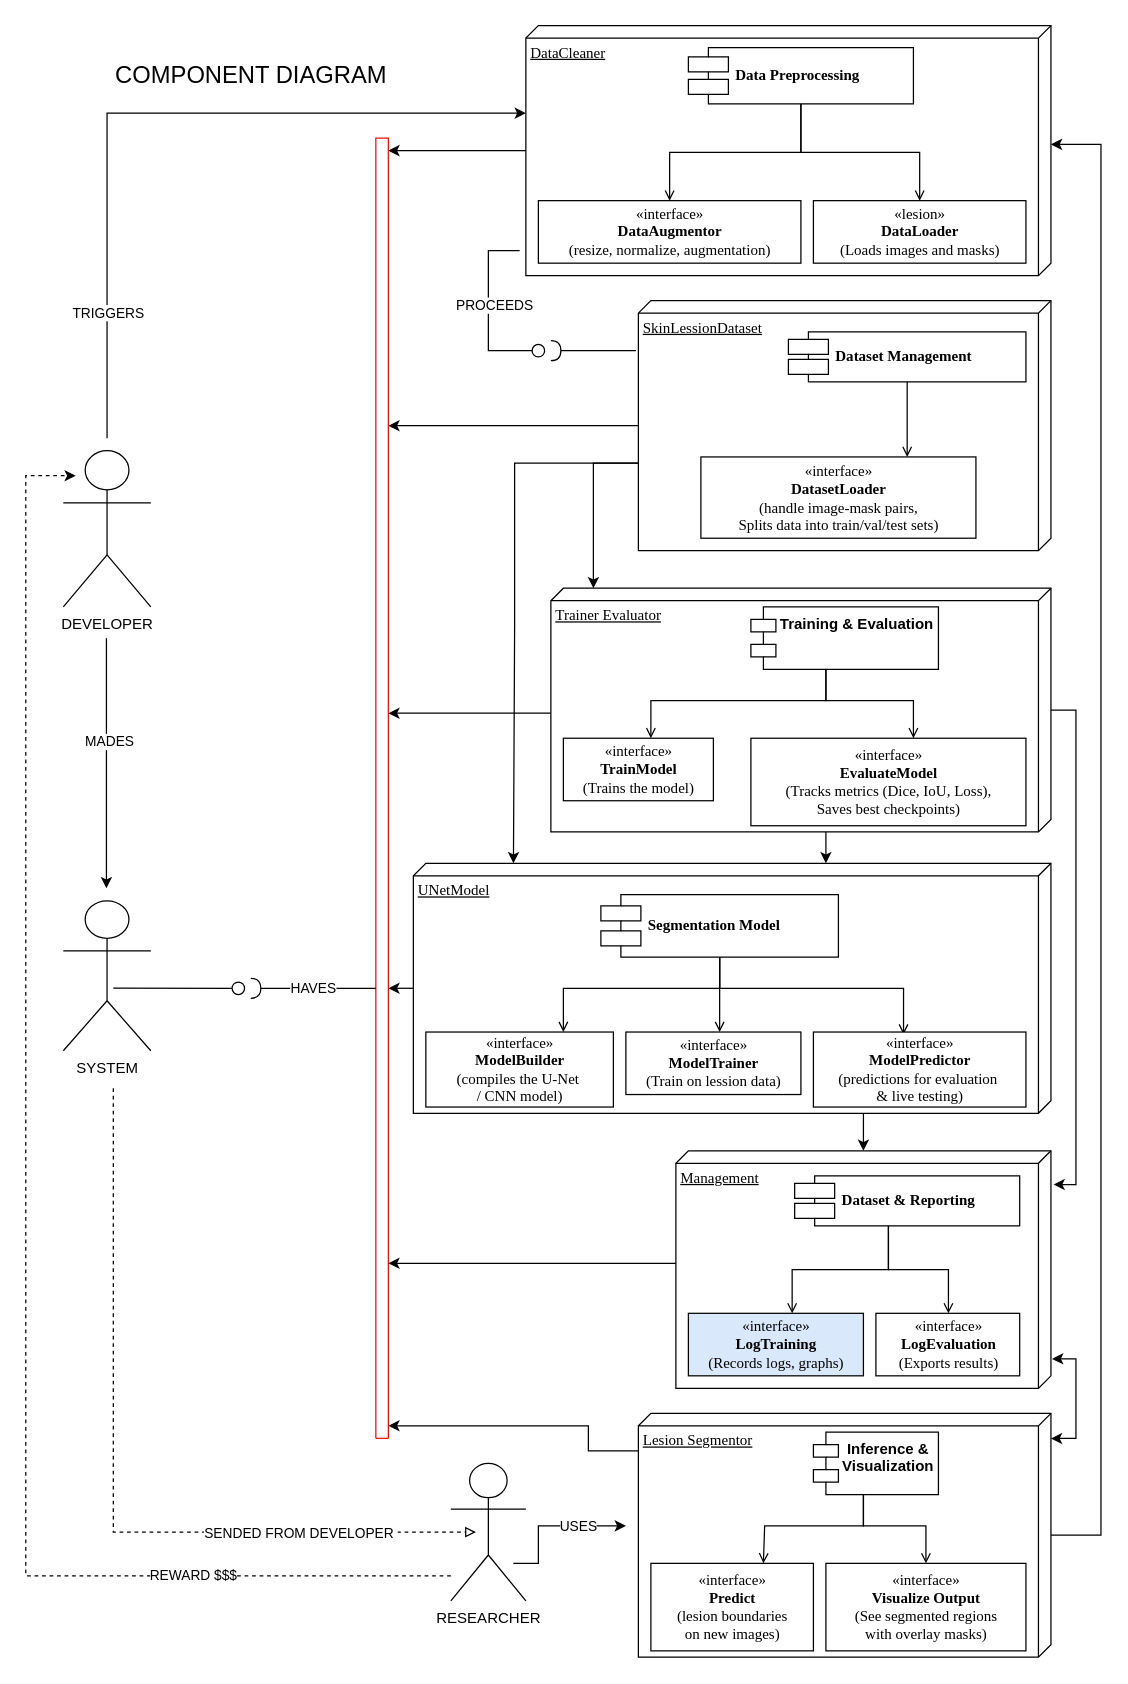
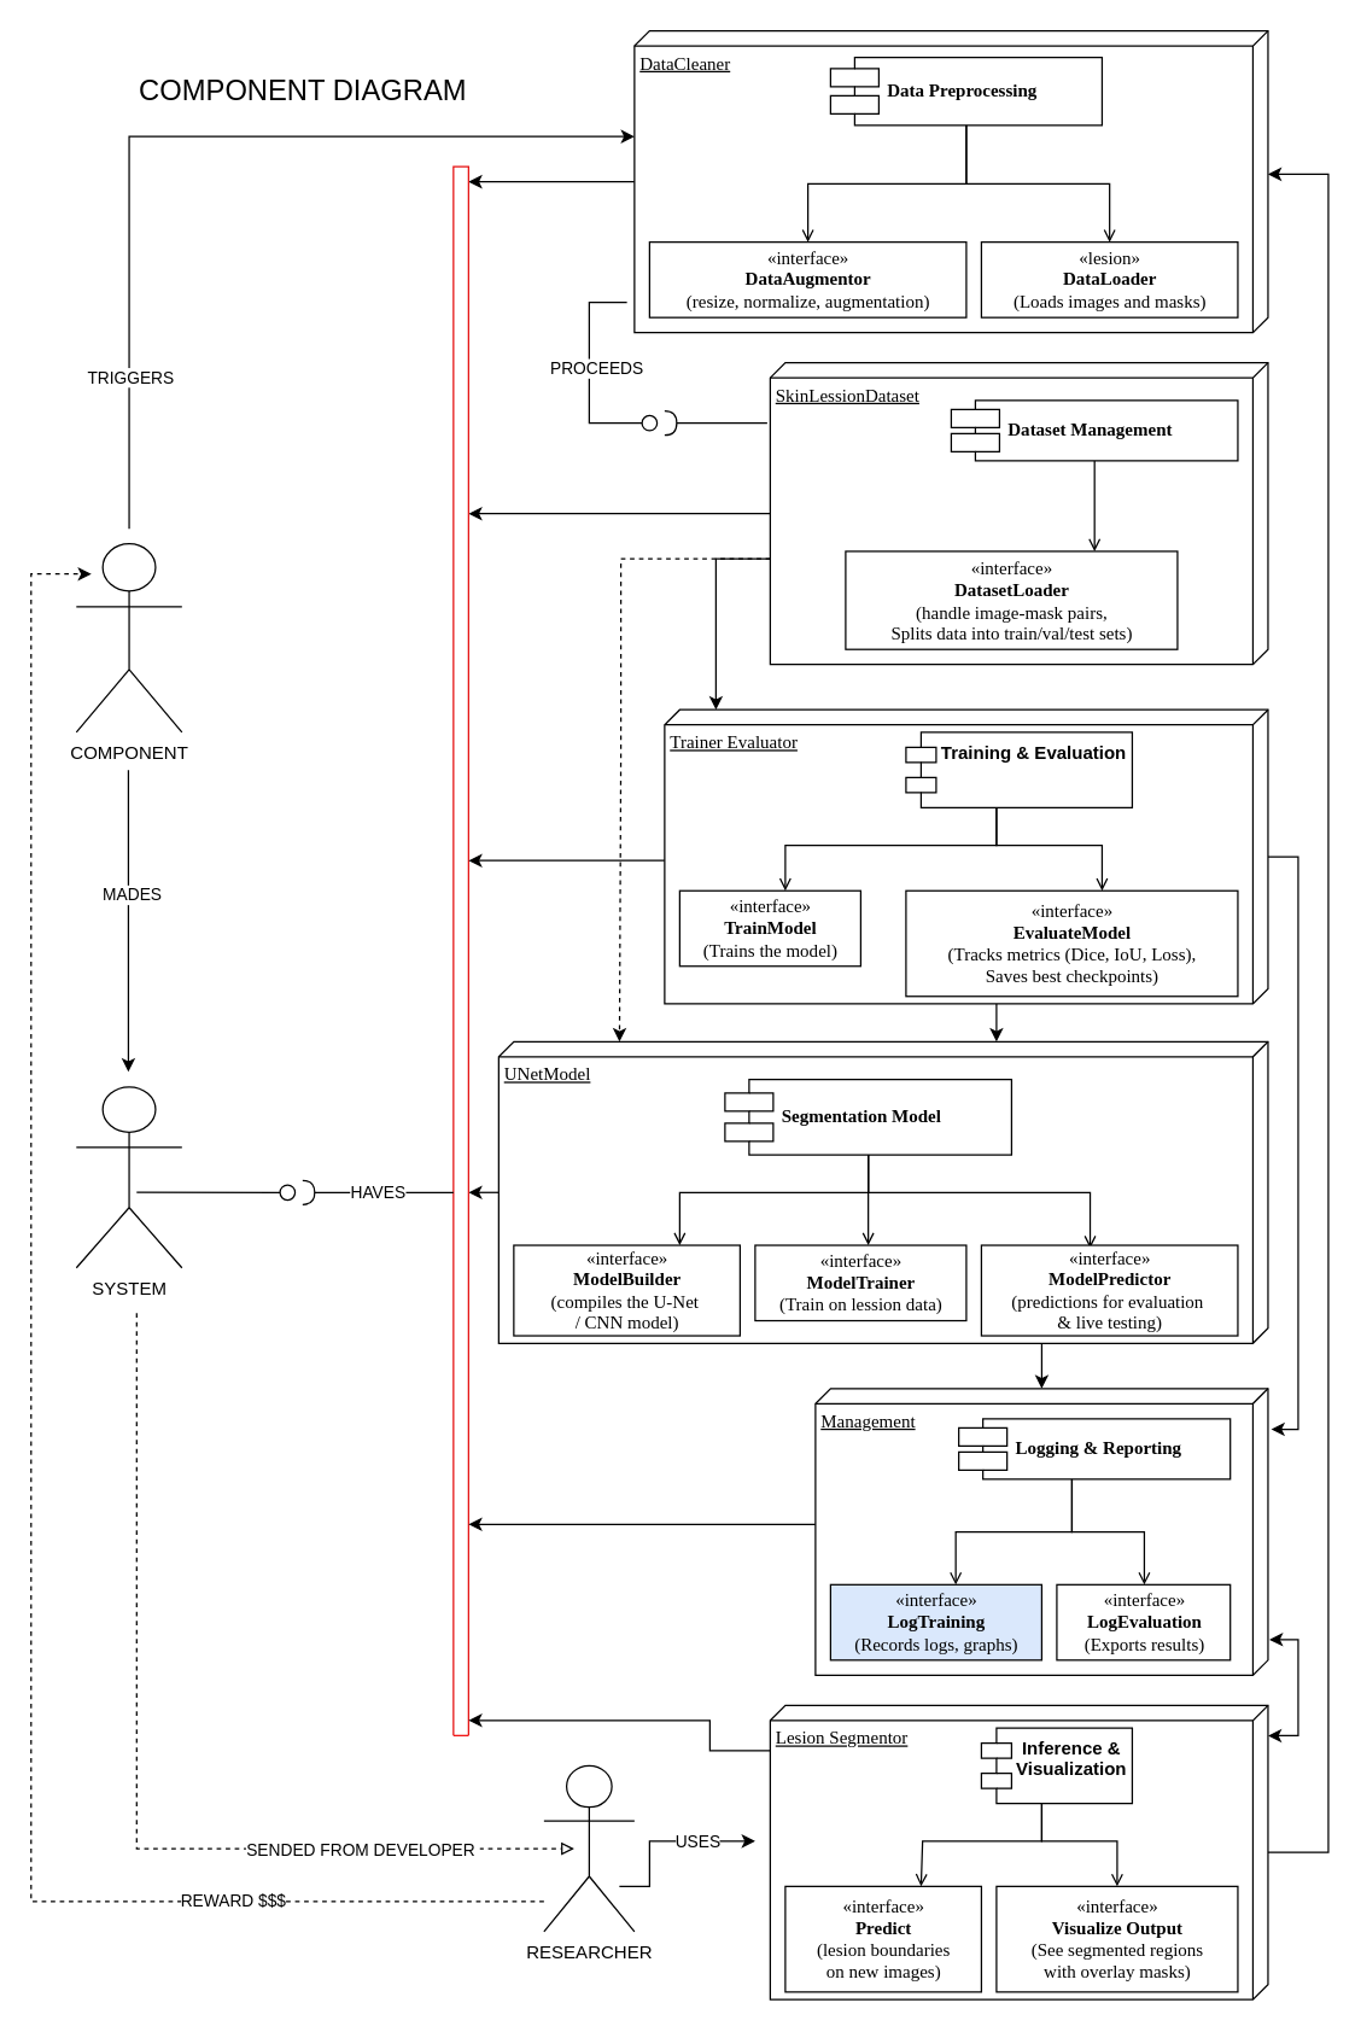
- <mxCell id="6" value="" style="edgeStyle=orthogonalEdgeStyle;rounded=0;orthogonalLoop=1;jettySize=auto;html=1;entryX=0;entryY=0.843;entryDx=0;entryDy=0;entryPerimeter=0;dashed=0;" edge="1" parent="1" source="7" target="10"><mxGeometry relative="1" as="geometry"><mxPoint x="430" y="660" as="targetPoint" /><Array as="points"><mxPoint x="411" y="370" /><mxPoint x="411" y="500" /></Array></mxGeometry></mxCell>
+ <mxCell id="6" value="" style="edgeStyle=orthogonalEdgeStyle;rounded=0;orthogonalLoop=1;jettySize=auto;html=1;entryX=0;entryY=0.843;entryDx=0;entryDy=0;entryPerimeter=0;dashed=1;" edge="1" parent="1" source="7" target="10"><mxGeometry relative="1" as="geometry"><mxPoint x="430" y="660" as="targetPoint" /><Array as="points"><mxPoint x="411" y="370" /><mxPoint x="411" y="500" /></Array></mxGeometry></mxCell>
- <mxCell id="61" value="DEVELOPER" style="shape=umlActor;verticalLabelPosition=bottom;verticalAlign=top;html=1;" vertex="1" parent="1"><mxGeometry x="50" y="360" width="70" height="125" as="geometry" /></mxCell>
+ <mxCell id="61" value="COMPONENT" style="shape=umlActor;verticalLabelPosition=bottom;verticalAlign=top;html=1;" vertex="1" parent="1"><mxGeometry x="50" y="360" width="70" height="125" as="geometry" /></mxCell>
- <mxCell id="37" value="&lt;b&gt;Dataset &amp;amp; Reporting&lt;/b&gt;" style="shape=component;align=left;spacingLeft=36;rounded=0;shadow=0;comic=0;labelBackgroundColor=none;strokeWidth=1;fontFamily=Verdana;fontSize=12;html=1;" vertex="1" parent="1"><mxGeometry x="635" y="940" width="180" height="40" as="geometry" /></mxCell>
+ <mxCell id="37" value="&lt;b&gt;Logging &amp;amp; Reporting&lt;/b&gt;" style="shape=component;align=left;spacingLeft=36;rounded=0;shadow=0;comic=0;labelBackgroundColor=none;strokeWidth=1;fontFamily=Verdana;fontSize=12;html=1;" vertex="1" parent="1"><mxGeometry x="635" y="940" width="180" height="40" as="geometry" /></mxCell>
